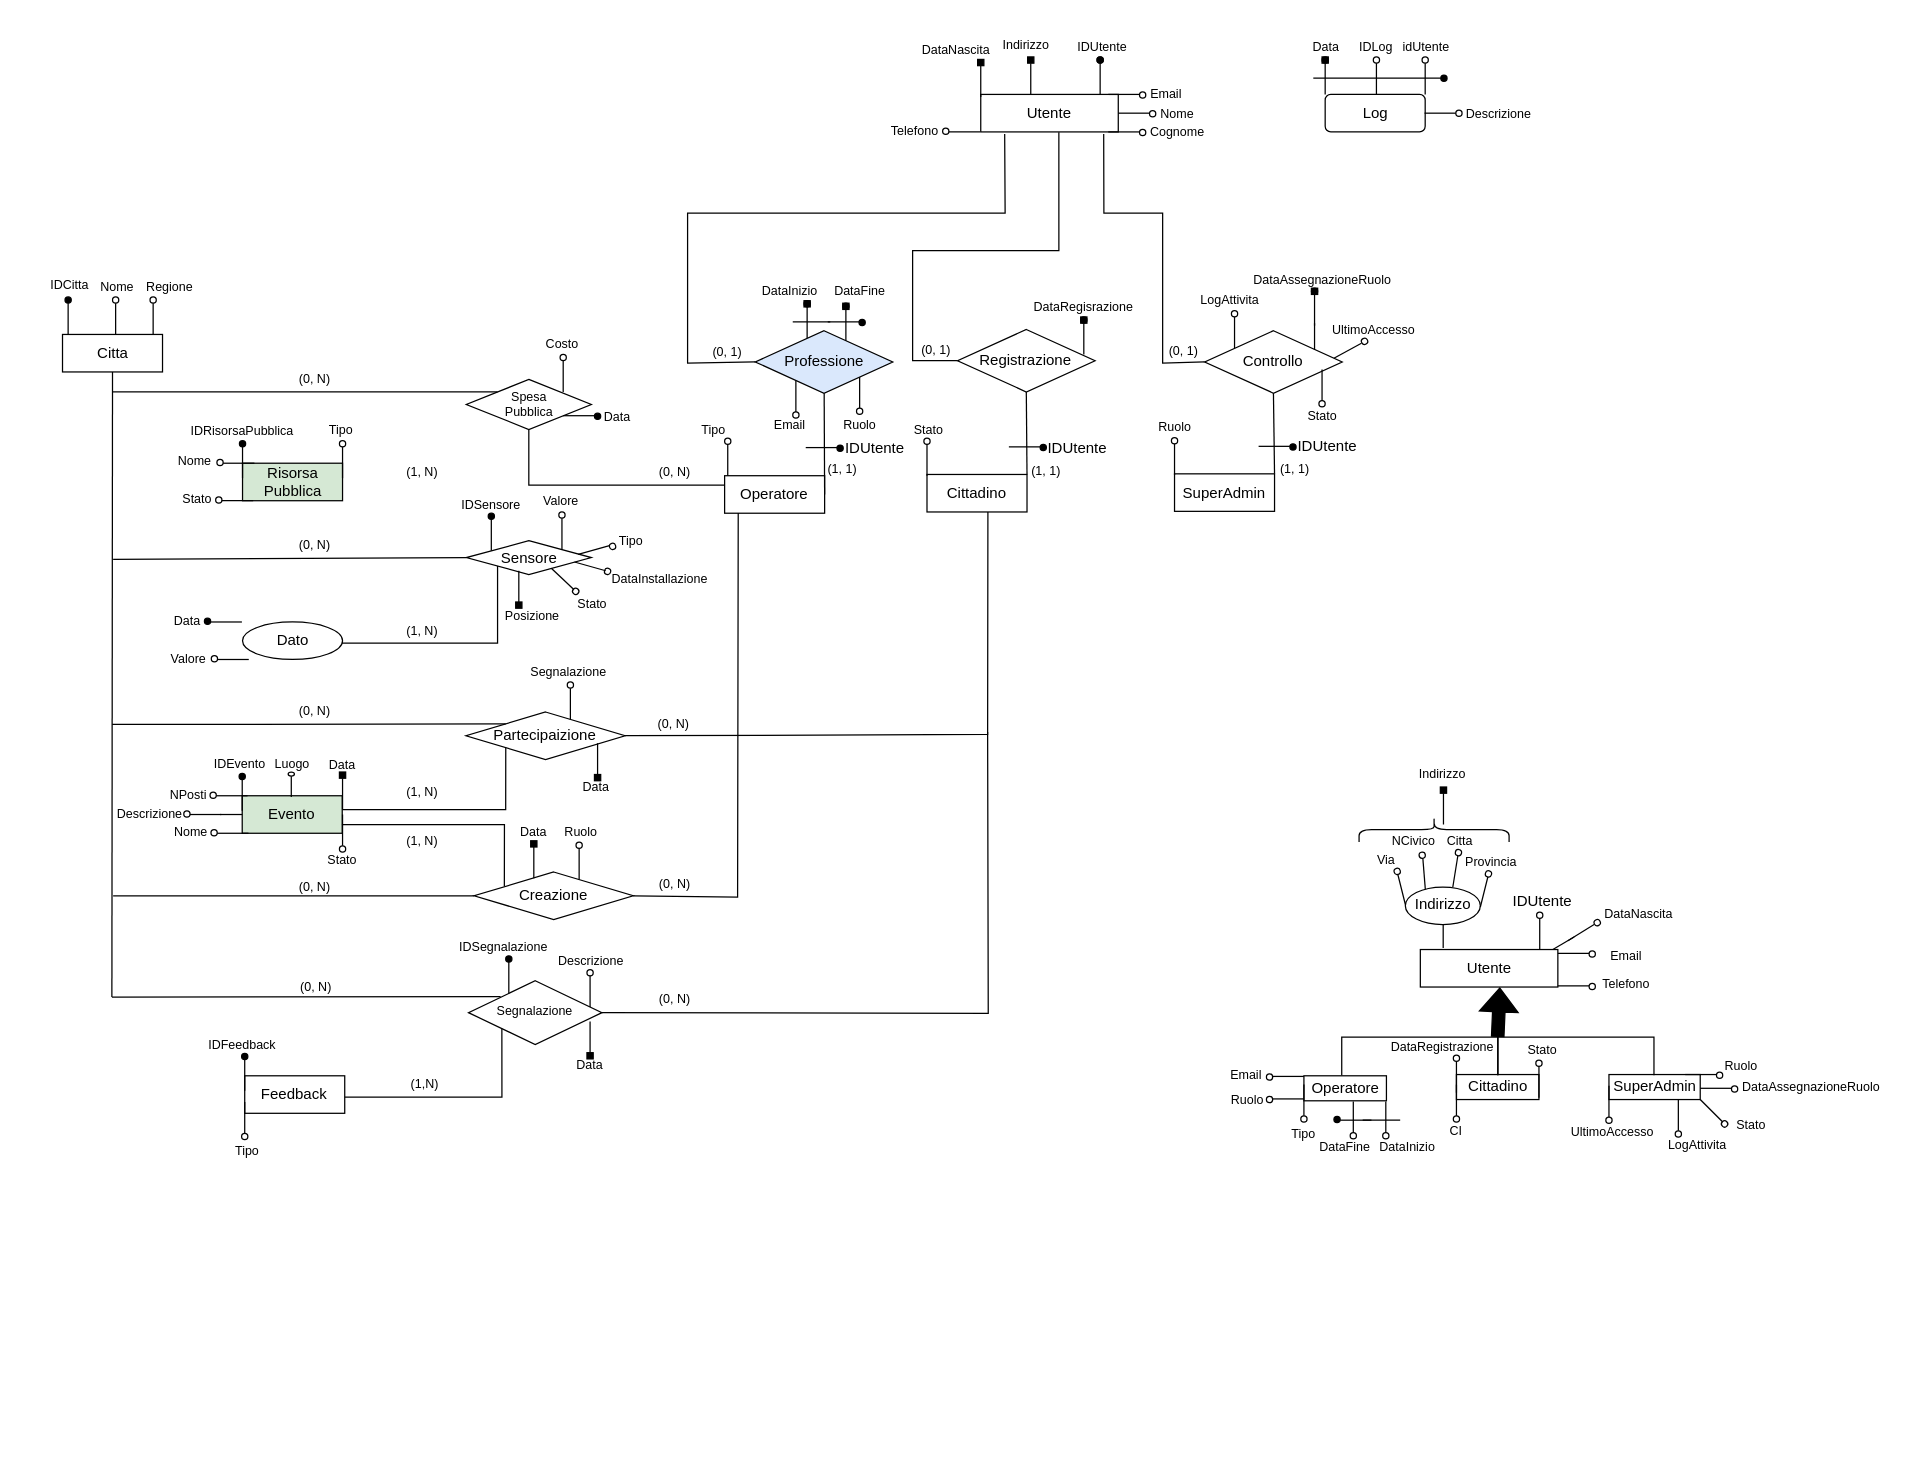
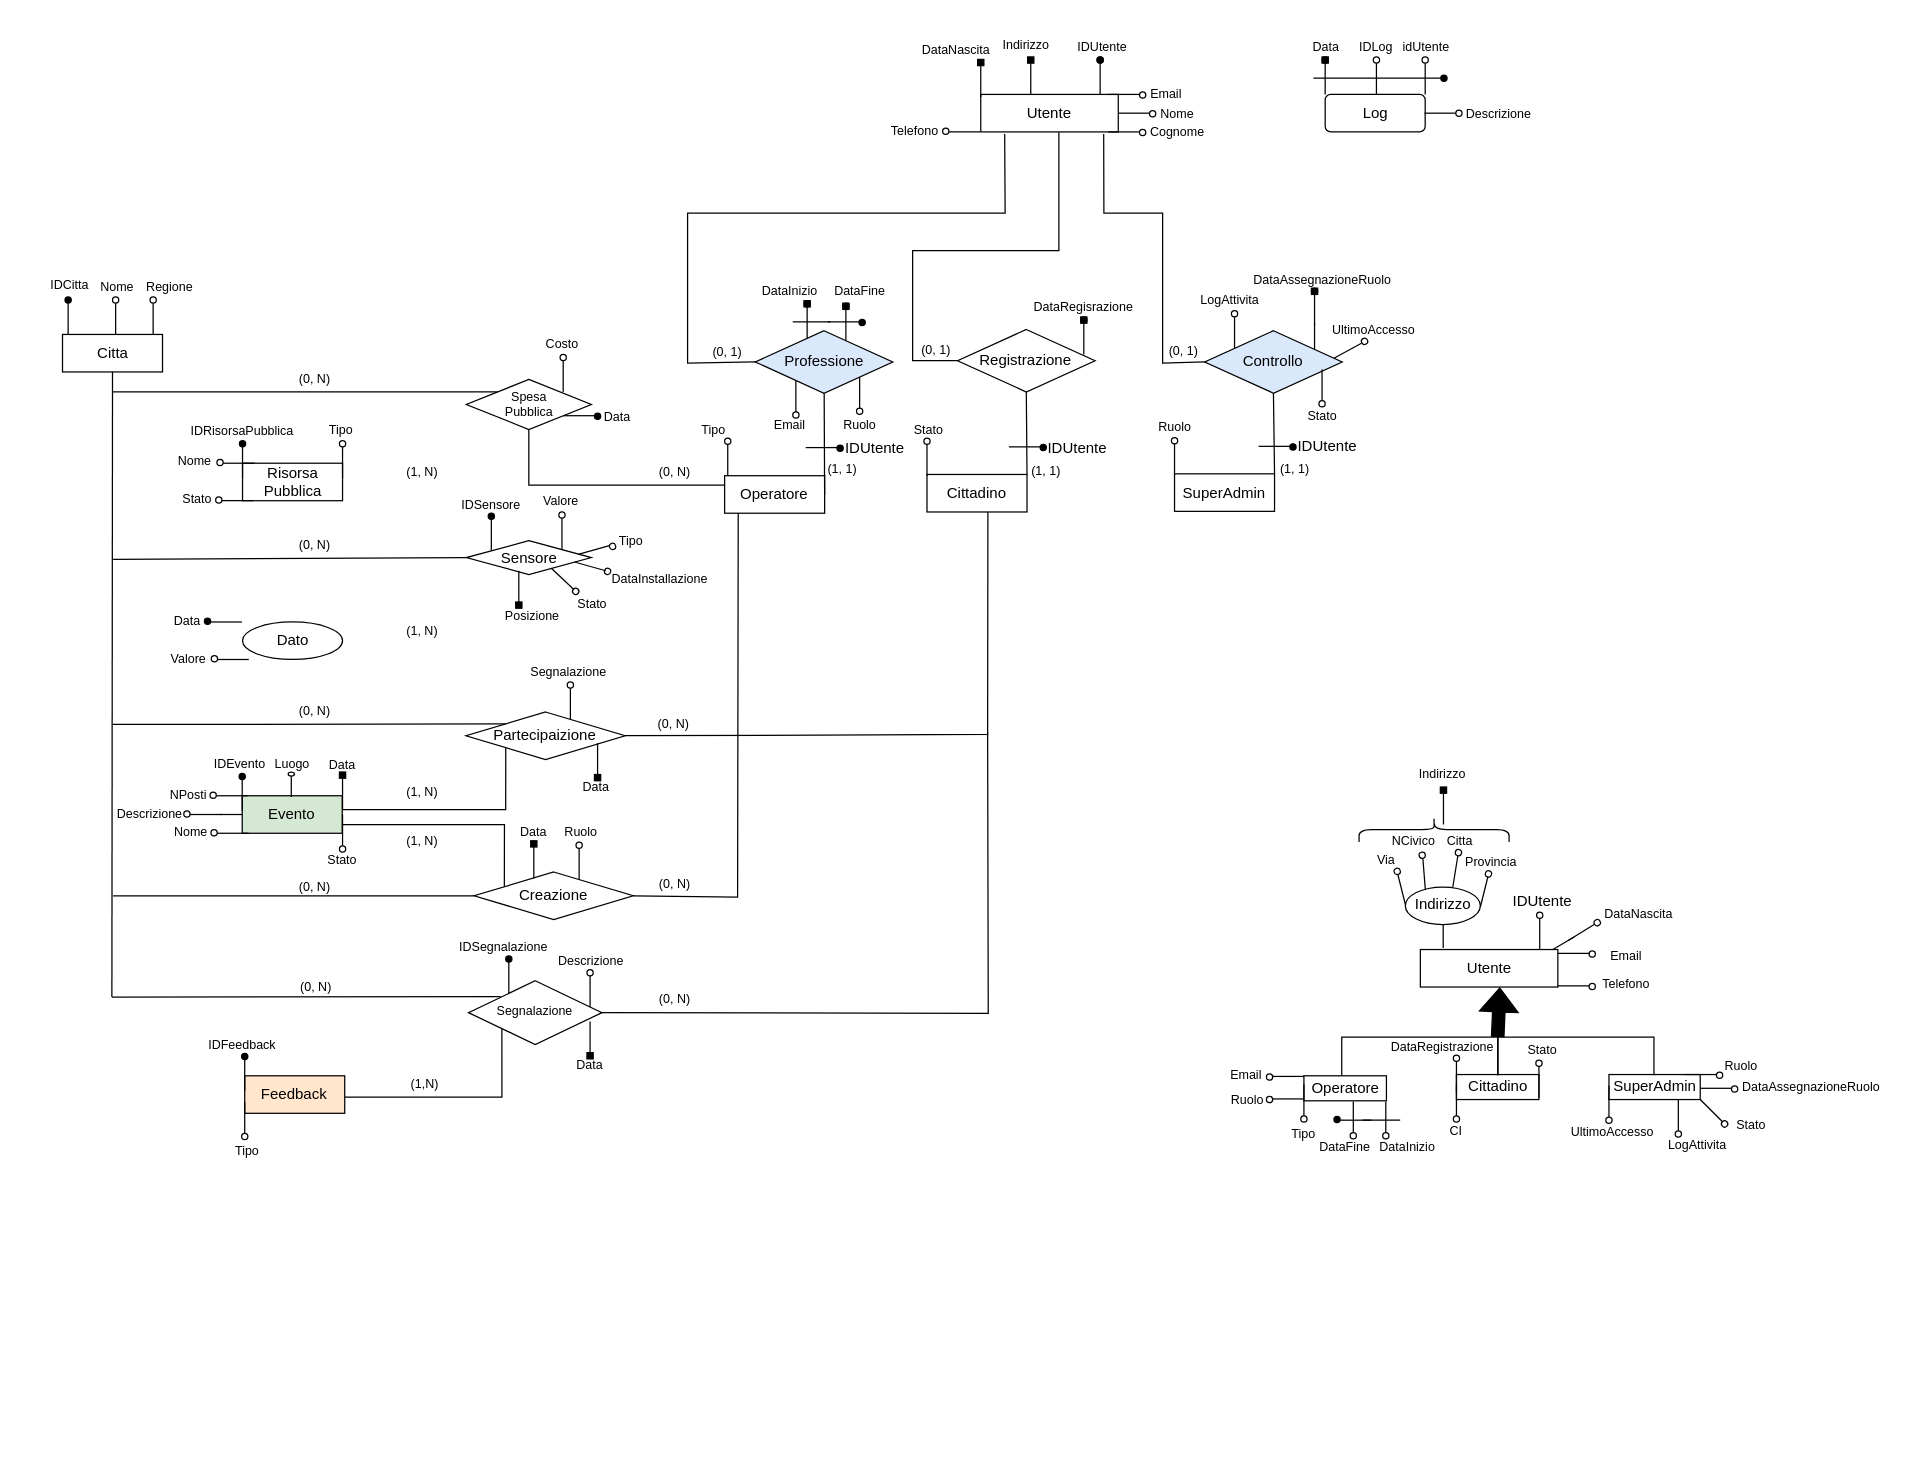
- <mxCell id="241" value="Controllo" style="rhombus;whiteSpace=wrap;html=1;" parent="1" vertex="1"><mxGeometry x="963.12" y="264" width="110" height="50" as="geometry" /></mxCell>
+ <mxCell id="241" value="Controllo" style="rhombus;whiteSpace=wrap;html=1;fillColor=#dae8fc;" parent="1" vertex="1"><mxGeometry x="963.12" y="264" width="110" height="50" as="geometry" /></mxCell>
- <mxCell id="86" value="Risorsa&lt;div&gt;Pubblica&lt;/div&gt;" style="rounded=0;whiteSpace=wrap;html=1;fillColor=#d5e8d4;" parent="1" vertex="1"><mxGeometry x="193.5" y="370" width="80" height="30" as="geometry" /></mxCell>
+ <mxCell id="86" value="Risorsa&lt;div&gt;Pubblica&lt;/div&gt;" style="rounded=0;whiteSpace=wrap;html=1;" parent="1" vertex="1"><mxGeometry x="193.5" y="370" width="80" height="30" as="geometry" /></mxCell>
- <mxCell id="108" value="" style="endArrow=none;html=1;rounded=0;fontFamily=Helvetica;fontSize=12;fontColor=default;entryX=0;entryY=1;entryDx=0;entryDy=0;exitX=0.995;exitY=0.566;exitDx=0;exitDy=0;exitPerimeter=0;" parent="1" source="106" target="107" edge="1"><mxGeometry width="50" height="50" relative="1" as="geometry"><mxPoint x="279.5" y="514" as="sourcePoint" /><mxPoint x="309.5" y="464" as="targetPoint" /><Array as="points"><mxPoint x="397.5" y="514" /></Array></mxGeometry></mxCell>
- <mxCell id="156" value="Feedback" style="rounded=0;whiteSpace=wrap;html=1;" parent="1" vertex="1"><mxGeometry x="195.25" y="860" width="80" height="30" as="geometry" /></mxCell>
+ <mxCell id="156" value="Feedback" style="rounded=0;whiteSpace=wrap;html=1;fillColor=#ffe6cc;" parent="1" vertex="1"><mxGeometry x="195.25" y="860" width="80" height="30" as="geometry" /></mxCell>
